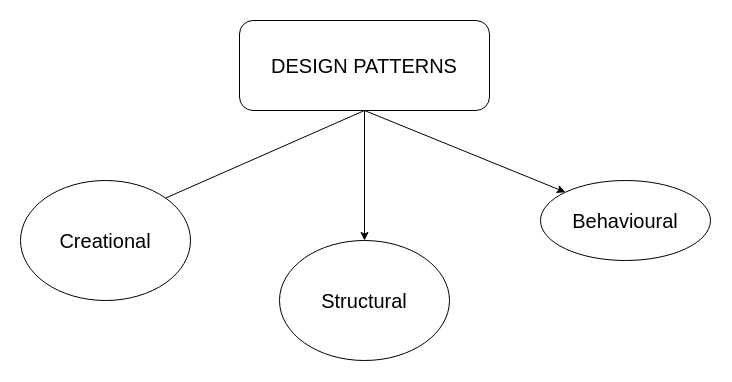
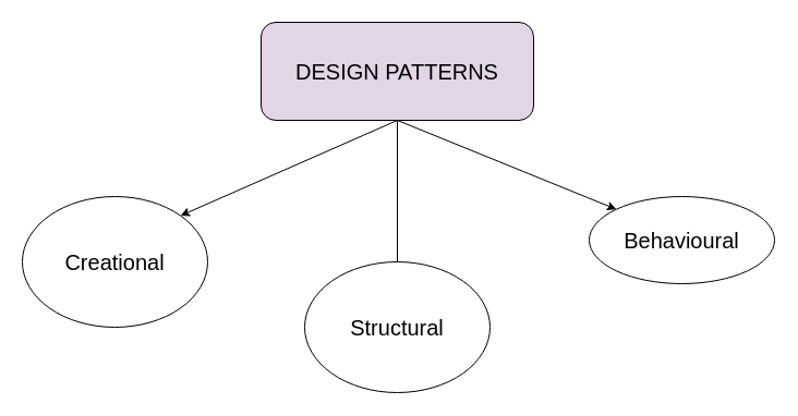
- <mxCell id="2" value="DESIGN PATTERNS" style="rounded=1;whiteSpace=wrap;html=1;fontSize=20;" vertex="1" parent="1"><mxGeometry x="239" y="20" width="250" height="90" as="geometry" /></mxCell>
+ <mxCell id="2" value="DESIGN PATTERNS" style="rounded=1;whiteSpace=wrap;html=1;fontSize=20;fillColor=#e1d5e7;" vertex="1" parent="1"><mxGeometry x="239" y="20" width="250" height="90" as="geometry" /></mxCell>
- <mxCell id="6" value="" style="endArrow=none;html=1;fontSize=20;exitX=0.5;exitY=1;exitDx=0;exitDy=0;entryX=1;entryY=0;entryDx=0;entryDy=0;" edge="1" parent="1" source="2" target="3"><mxGeometry width="50" height="50" relative="1" as="geometry"><mxPoint x="340" y="500" as="sourcePoint" /><mxPoint x="390" y="450" as="targetPoint" /></mxGeometry></mxCell>
+ <mxCell id="6" value="" style="endArrow=classic;html=1;fontSize=20;exitX=0.5;exitY=1;exitDx=0;exitDy=0;entryX=1;entryY=0;entryDx=0;entryDy=0;" edge="1" parent="1" source="2" target="3"><mxGeometry width="50" height="50" relative="1" as="geometry"><mxPoint x="340" y="500" as="sourcePoint" /><mxPoint x="390" y="450" as="targetPoint" /></mxGeometry></mxCell>
- <mxCell id="7" value="" style="endArrow=classic;html=1;fontSize=20;exitX=0.5;exitY=1;exitDx=0;exitDy=0;" edge="1" parent="1" source="2" target="4"><mxGeometry width="50" height="50" relative="1" as="geometry"><mxPoint x="388.9" y="160" as="sourcePoint" /><mxPoint x="190.004" y="247.574" as="targetPoint" /></mxGeometry></mxCell>
+ <mxCell id="7" value="" style="endArrow=none;html=1;fontSize=20;exitX=0.5;exitY=1;exitDx=0;exitDy=0;" edge="1" parent="1" source="2" target="4"><mxGeometry width="50" height="50" relative="1" as="geometry"><mxPoint x="388.9" y="160" as="sourcePoint" /><mxPoint x="190.004" y="247.574" as="targetPoint" /></mxGeometry></mxCell>
